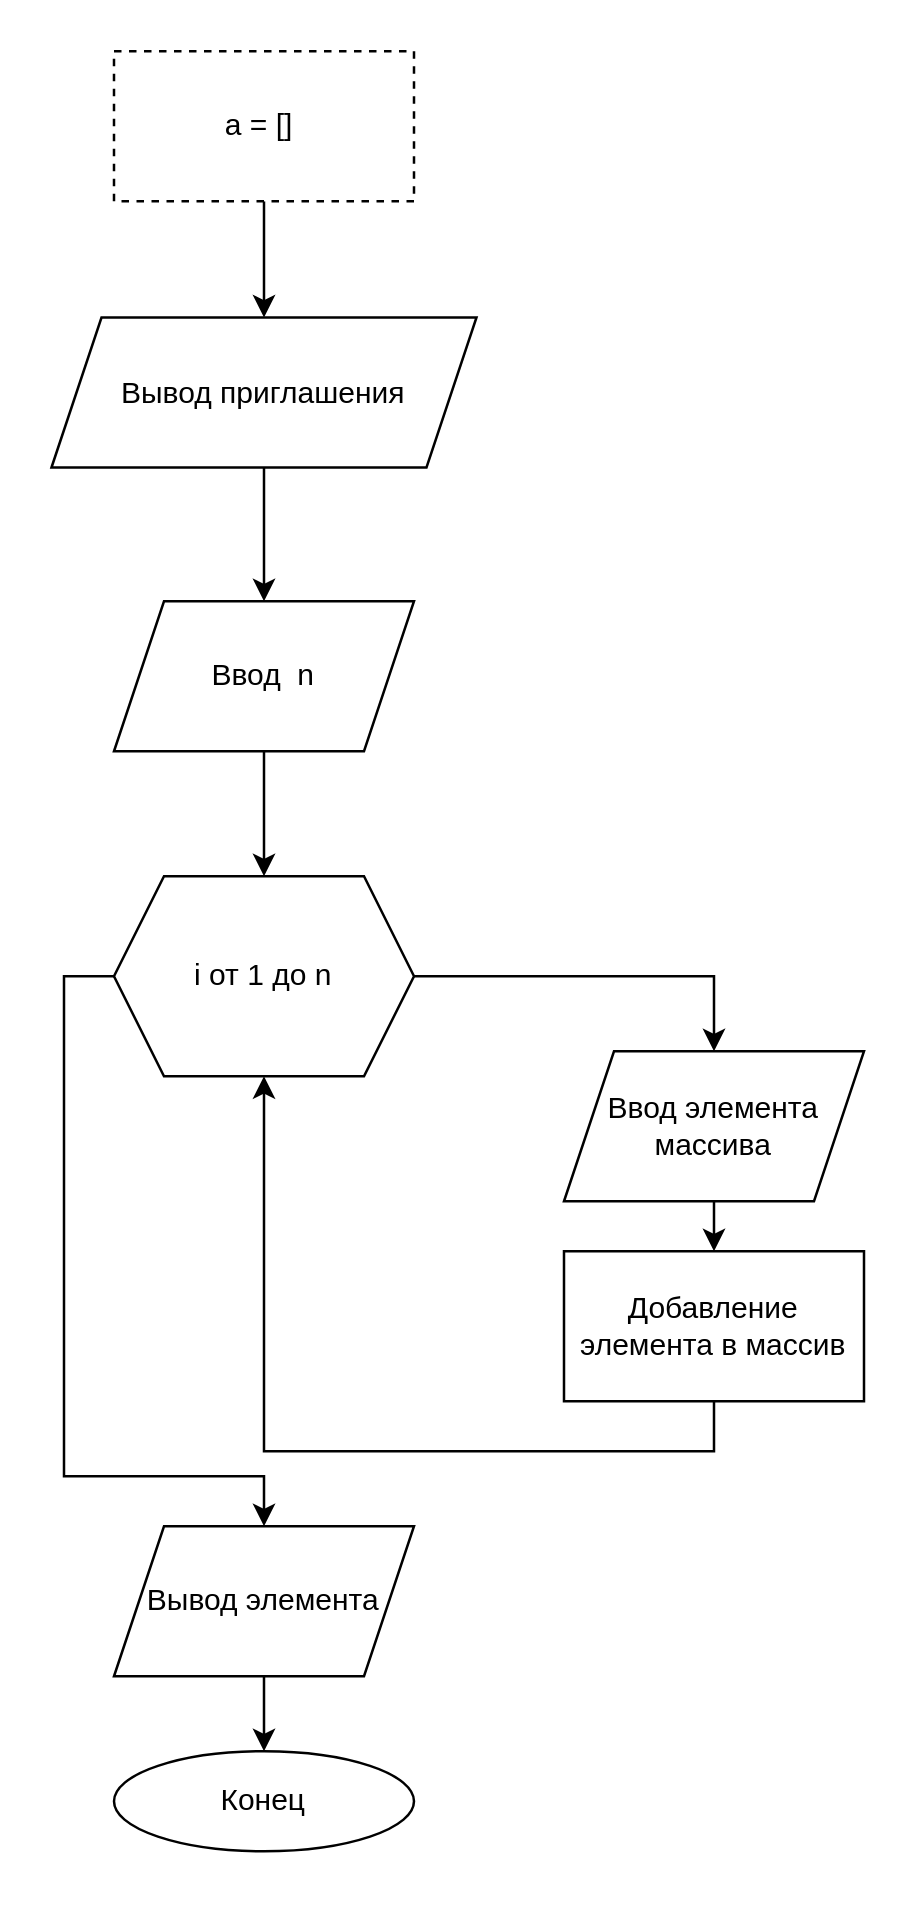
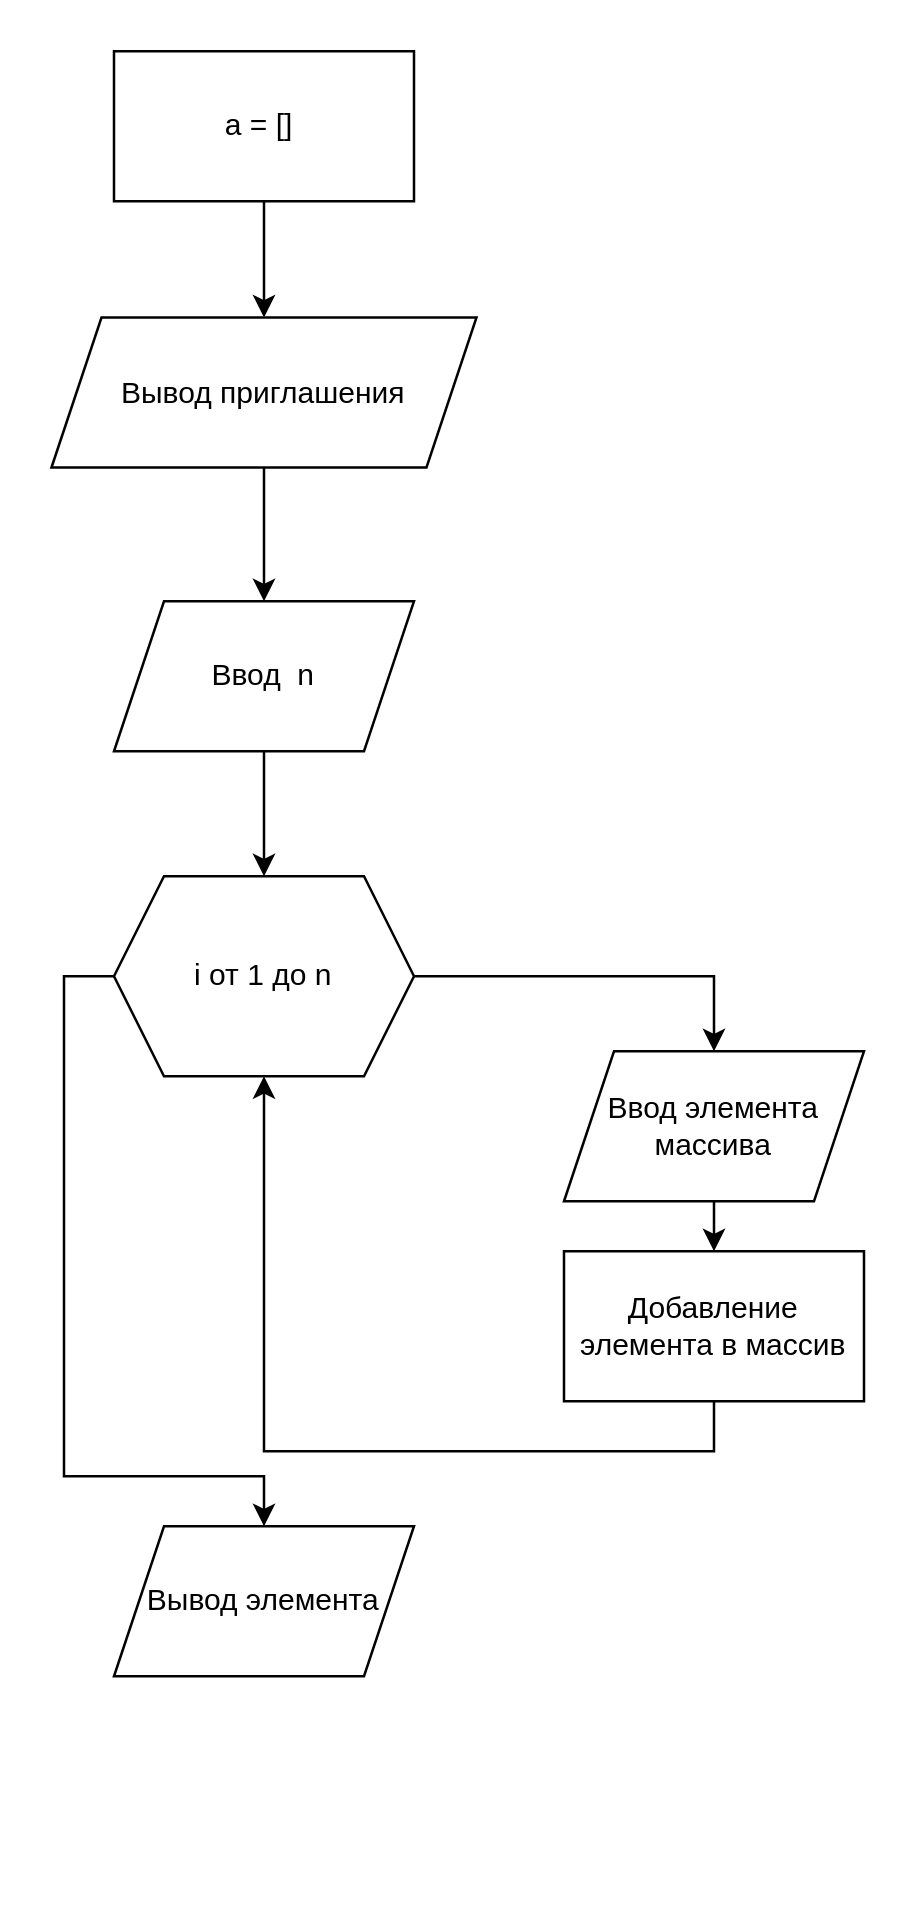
- <mxCell id="3" value="a = []&amp;nbsp;" style="rounded=0;whiteSpace=wrap;html=1;dashed=1;" vertex="1" parent="1"><mxGeometry x="45" y="20" width="120" height="60" as="geometry" /></mxCell>
+ <mxCell id="3" value="a = []&amp;nbsp;" style="rounded=0;whiteSpace=wrap;html=1;" vertex="1" parent="1"><mxGeometry x="45" y="20" width="120" height="60" as="geometry" /></mxCell>
- <mxCell id="15" style="edgeStyle=orthogonalEdgeStyle;rounded=0;orthogonalLoop=1;jettySize=auto;html=1;exitX=0.5;exitY=1;exitDx=0;exitDy=0;" edge="1" parent="1" source="16" target="17"><mxGeometry relative="1" as="geometry" /></mxCell>
- <mxCell id="17" value="Конец" style="ellipse;whiteSpace=wrap;html=1;" vertex="1" parent="1"><mxGeometry x="45" y="700" width="120" height="40" as="geometry" /></mxCell>
